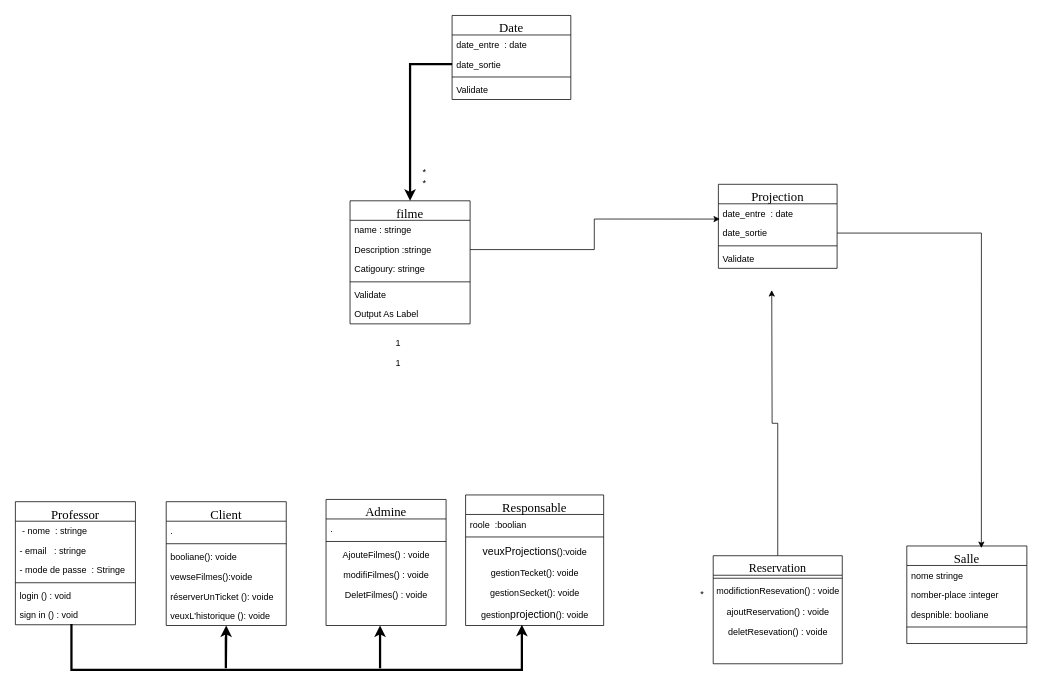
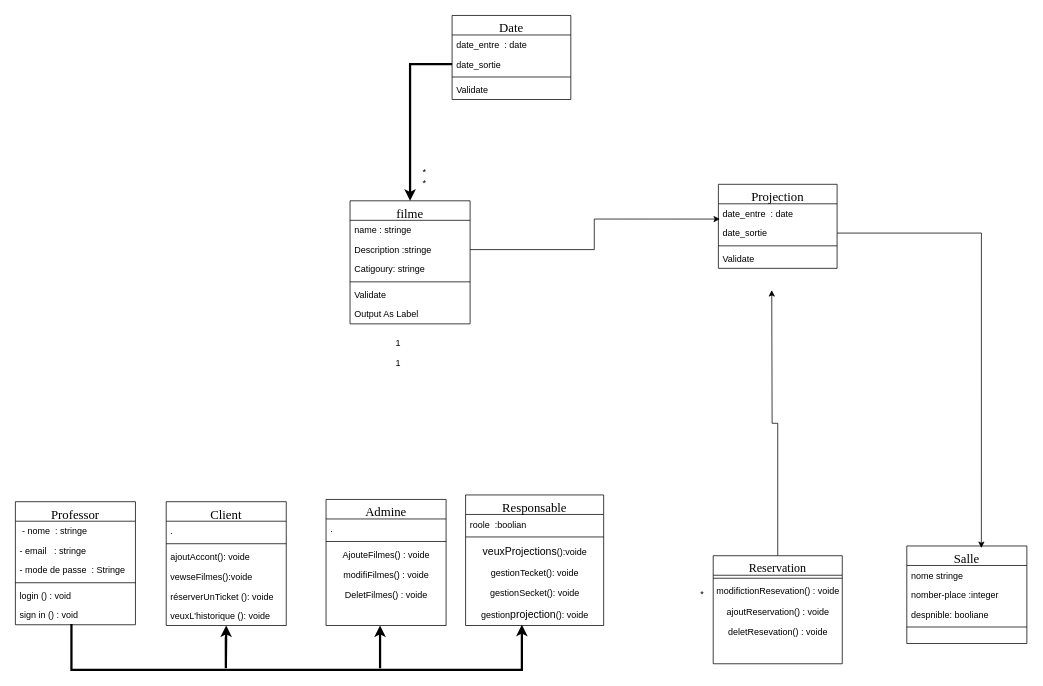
- <mxCell id="5" value="booliane(): voide" style="text;align=left;verticalAlign=top;spacingLeft=4;spacingRight=4;overflow=hidden;rotatable=0;points=[[0,0.5],[1,0.5]];portConstraint=eastwest;" parent="2" vertex="1"><mxGeometry y="60" width="160" height="27" as="geometry" /></mxCell>
+ <mxCell id="5" value="ajoutAccont(): voide" style="text;align=left;verticalAlign=top;spacingLeft=4;spacingRight=4;overflow=hidden;rotatable=0;points=[[0,0.5],[1,0.5]];portConstraint=eastwest;" parent="2" vertex="1"><mxGeometry y="60" width="160" height="27" as="geometry" /></mxCell>
